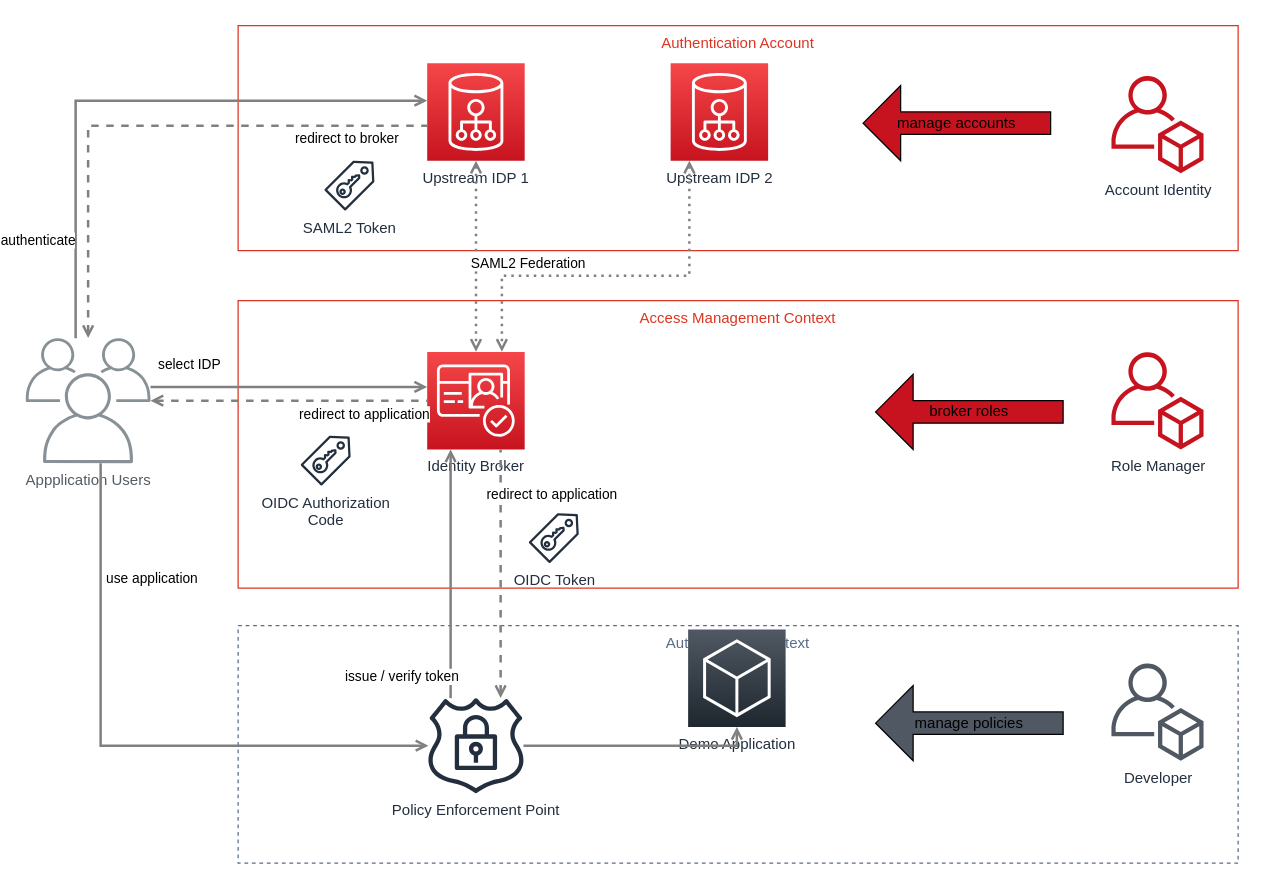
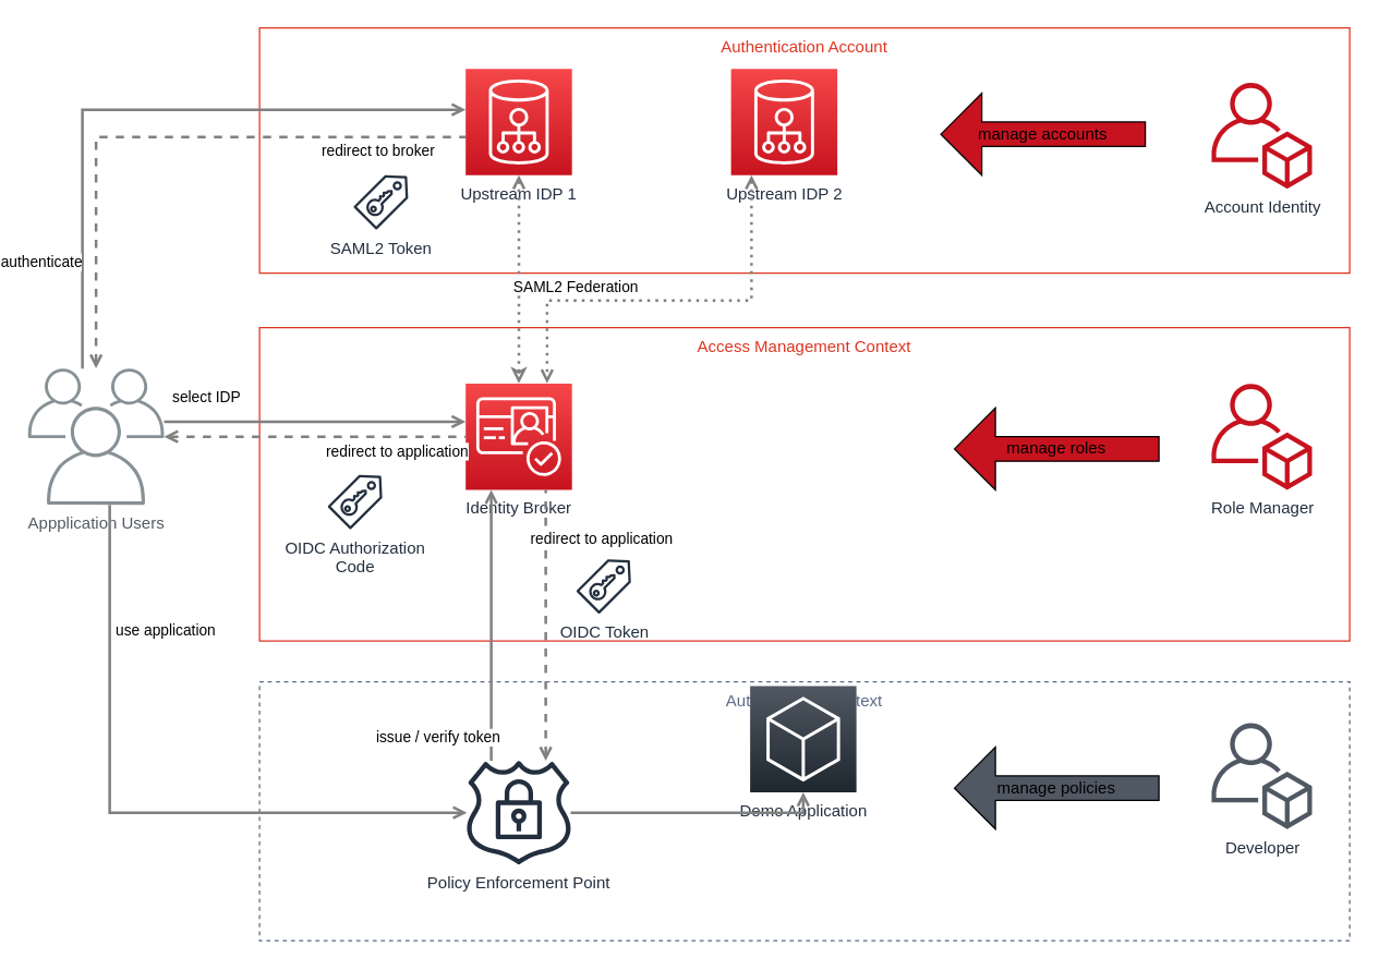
- <mxCell id="8" style="edgeStyle=orthogonalEdgeStyle;rounded=0;orthogonalLoop=1;jettySize=auto;html=1;startArrow=open;startFill=0;endArrow=open;endFill=0;strokeWidth=2;strokeColor=#808080;dashed=1;dashPattern=1 2;" edge="1" parent="1" source="6" target="5"><mxGeometry relative="1" as="geometry"><Array as="points"><mxPoint x="380" y="250" /><mxPoint x="381" y="250" /></Array><mxPoint x="561.25" y="188" as="sourcePoint" /><mxPoint x="381.25" y="270" as="targetPoint" /></mxGeometry></mxCell>
+ <mxCell id="8" style="edgeStyle=orthogonalEdgeStyle;rounded=0;orthogonalLoop=1;jettySize=auto;html=1;startArrow=open;startFill=0;endArrow=classic;endFill=0;strokeWidth=2;strokeColor=#808080;dashed=1;dashPattern=1 2;" edge="1" parent="1" source="6" target="5"><mxGeometry relative="1" as="geometry"><Array as="points"><mxPoint x="380" y="250" /><mxPoint x="381" y="250" /></Array><mxPoint x="561.25" y="188" as="sourcePoint" /><mxPoint x="381.25" y="270" as="targetPoint" /></mxGeometry></mxCell>
- <mxCell id="33" value="broker roles" style="shape=singleArrow;direction=west;whiteSpace=wrap;html=1;fillColor=#C7131F;" vertex="1" parent="1"><mxGeometry x="700" y="299" width="150" height="60" as="geometry" /></mxCell>
+ <mxCell id="33" value="manage roles" style="shape=singleArrow;direction=west;whiteSpace=wrap;html=1;fillColor=#C7131F;" vertex="1" parent="1"><mxGeometry x="700" y="299" width="150" height="60" as="geometry" /></mxCell>
